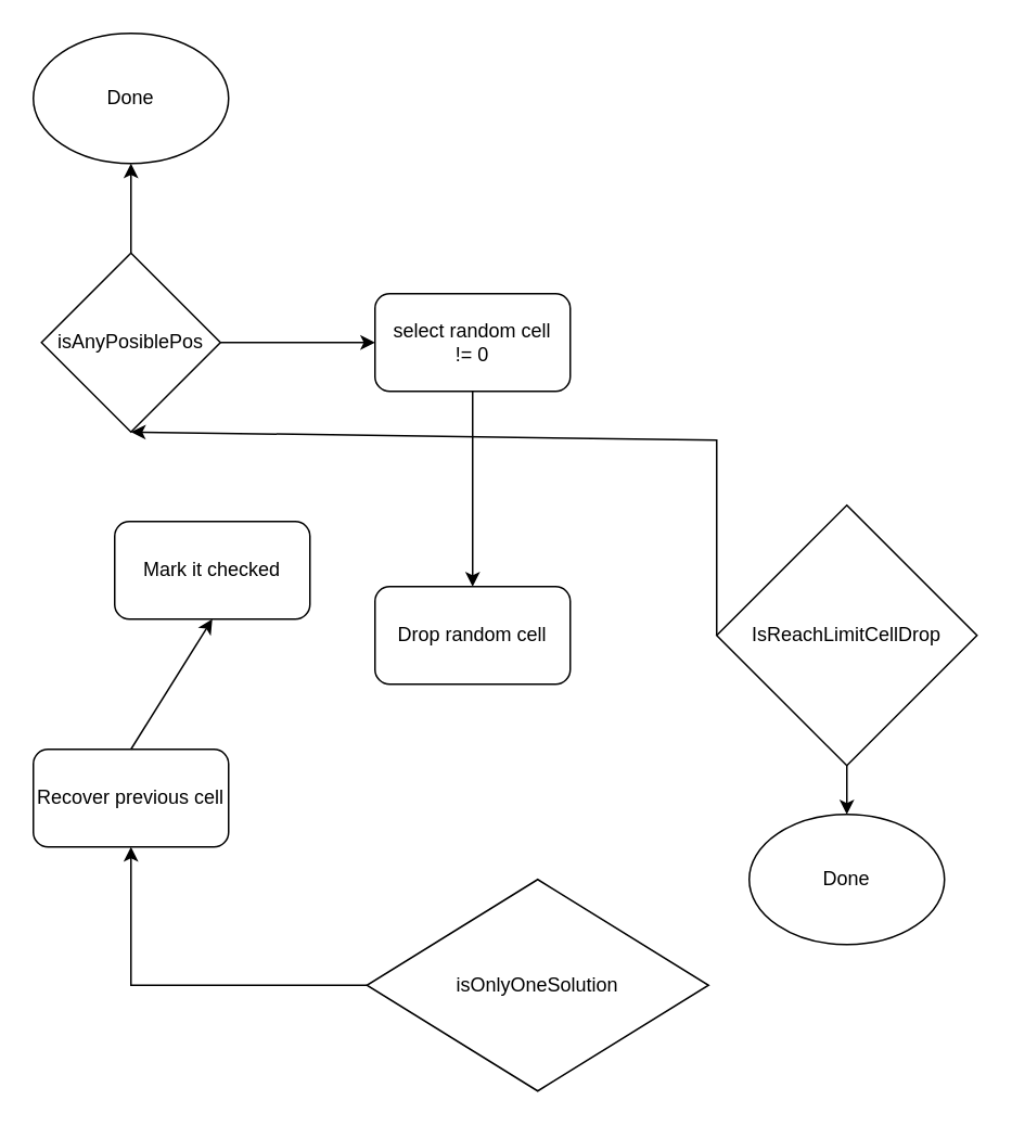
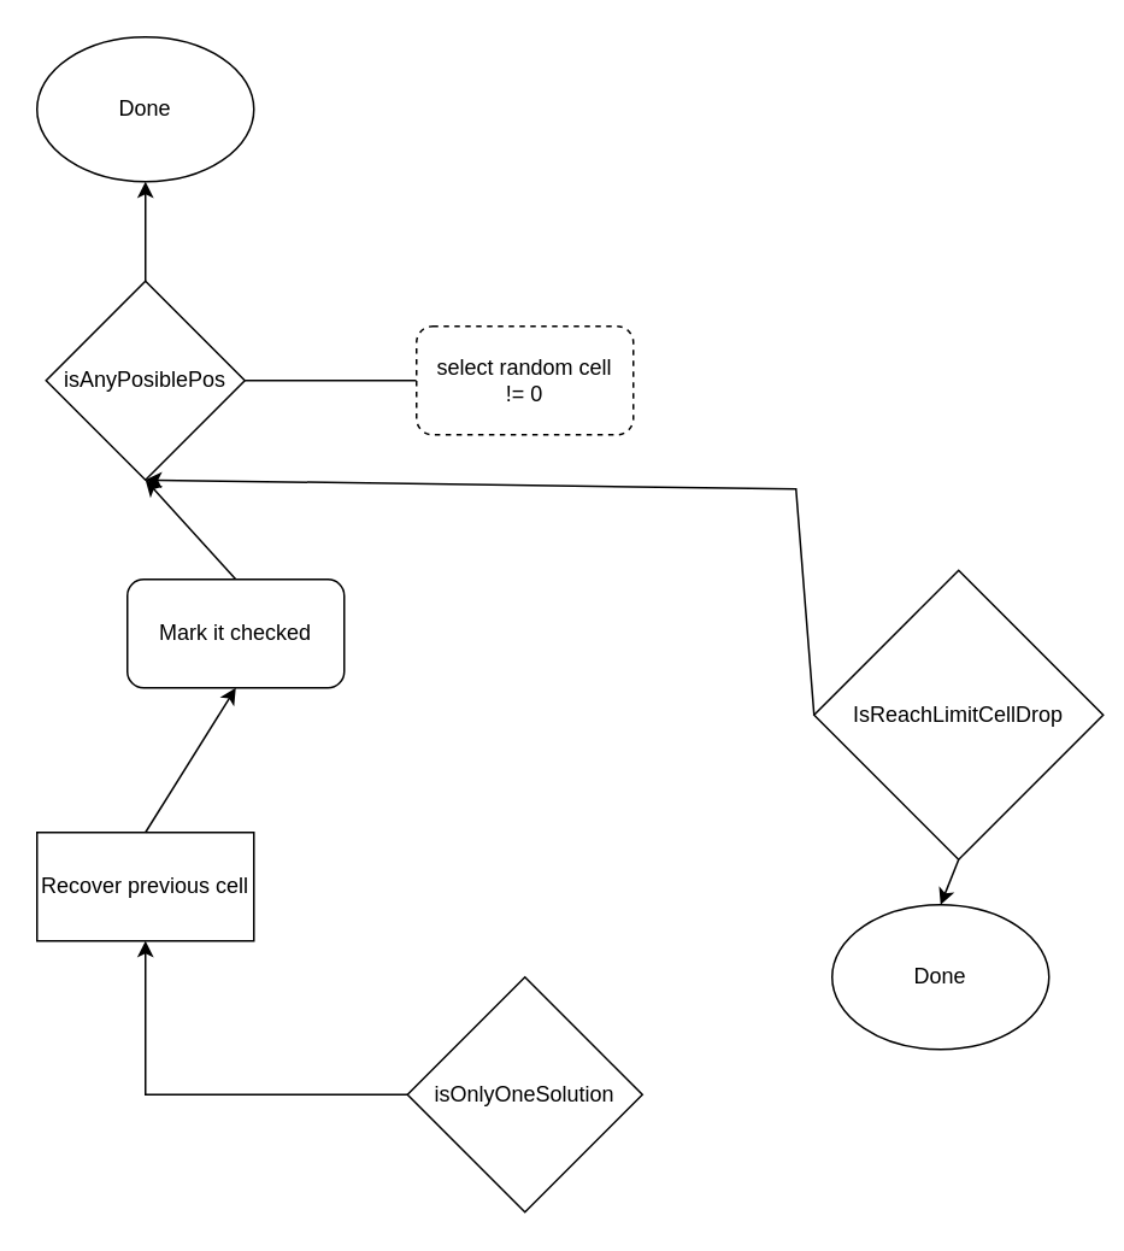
- <mxCell id="10" value="" style="endArrow=classic;html=1;rounded=0;exitX=1;exitY=0.5;exitDx=0;exitDy=0;entryX=0;entryY=0.5;entryDx=0;entryDy=0;" edge="1" parent="1" source="14" target="12"><mxGeometry width="50" height="50" relative="1" as="geometry"><mxPoint x="380" y="600" as="sourcePoint" /><mxPoint x="90" y="330" as="targetPoint" /><Array as="points" /></mxGeometry></mxCell>
+ <mxCell id="10" value="" style="endArrow=none;html=1;rounded=0;exitX=1;exitY=0.5;exitDx=0;exitDy=0;entryX=0;entryY=0.5;entryDx=0;entryDy=0;" edge="1" parent="1" source="14" target="12"><mxGeometry width="50" height="50" relative="1" as="geometry"><mxPoint x="380" y="600" as="sourcePoint" /><mxPoint x="90" y="330" as="targetPoint" /><Array as="points" /></mxGeometry></mxCell>
- <mxCell id="12" value="select random cell&lt;div&gt;!= 0&lt;/div&gt;" style="rounded=1;whiteSpace=wrap;html=1;" vertex="1" parent="1"><mxGeometry x="230" y="180" width="120" height="60" as="geometry" /></mxCell>
+ <mxCell id="12" value="select random cell&lt;div&gt;!= 0&lt;/div&gt;" style="rounded=1;whiteSpace=wrap;html=1;dashed=1;" vertex="1" parent="1"><mxGeometry x="230" y="180" width="120" height="60" as="geometry" /></mxCell>
+ <mxCell id="13" value="" style="endArrow=classic;html=1;rounded=0;exitX=0.5;exitY=0;exitDx=0;exitDy=0;entryX=0.5;entryY=1;entryDx=0;entryDy=0;" edge="1" parent="1" source="16" target="14"><mxGeometry width="50" height="50" relative="1" as="geometry"><mxPoint x="80" y="460" as="sourcePoint" /><mxPoint x="230" y="140" as="targetPoint" /><Array as="points" /></mxGeometry></mxCell>
- <mxCell id="11" value="" style="endArrow=classic;html=1;rounded=0;exitX=0.5;exitY=1;exitDx=0;exitDy=0;entryX=0.5;entryY=0;entryDx=0;entryDy=0;" edge="1" parent="1" source="12" target="2"><mxGeometry width="50" height="50" relative="1" as="geometry"><mxPoint x="380" y="230" as="sourcePoint" /><mxPoint x="430" y="180" as="targetPoint" /></mxGeometry></mxCell>
- <mxCell id="2" value="Drop random cell" style="rounded=1;whiteSpace=wrap;html=1;" vertex="1" parent="1"><mxGeometry x="230" y="360" width="120" height="60" as="geometry" /></mxCell>
- <mxCell id="4" value="IsReachLimitCellDrop" style="rhombus;whiteSpace=wrap;html=1;" vertex="1" parent="1"><mxGeometry x="440" y="310" width="160" height="160" as="geometry" /></mxCell>
+ <mxCell id="4" value="IsReachLimitCellDrop" style="rhombus;whiteSpace=wrap;html=1;" vertex="1" parent="1"><mxGeometry x="450" y="315" width="160" height="160" as="geometry" /></mxCell>
- <mxCell id="9" value="Recover previous cell" style="rounded=1;whiteSpace=wrap;html=1;" vertex="1" parent="1"><mxGeometry x="20" y="460" width="120" height="60" as="geometry" /></mxCell>
+ <mxCell id="9" value="Recover previous cell" style="whiteSpace=wrap;html=1;rounded=0;" vertex="1" parent="1"><mxGeometry x="20" y="460" width="120" height="60" as="geometry" /></mxCell>
- <mxCell id="3" value="isOnlyOneSolution" style="rhombus;whiteSpace=wrap;html=1;" vertex="1" parent="1"><mxGeometry x="225" y="540" width="210" height="130" as="geometry" /></mxCell>
+ <mxCell id="3" value="isOnlyOneSolution" style="rhombus;whiteSpace=wrap;html=1;" vertex="1" parent="1"><mxGeometry x="225" y="540" width="130" height="130" as="geometry" /></mxCell>
